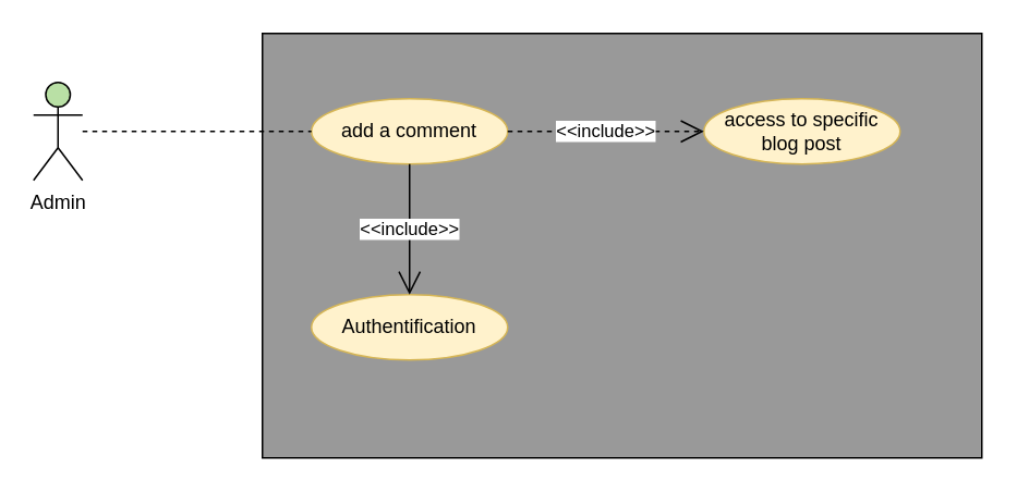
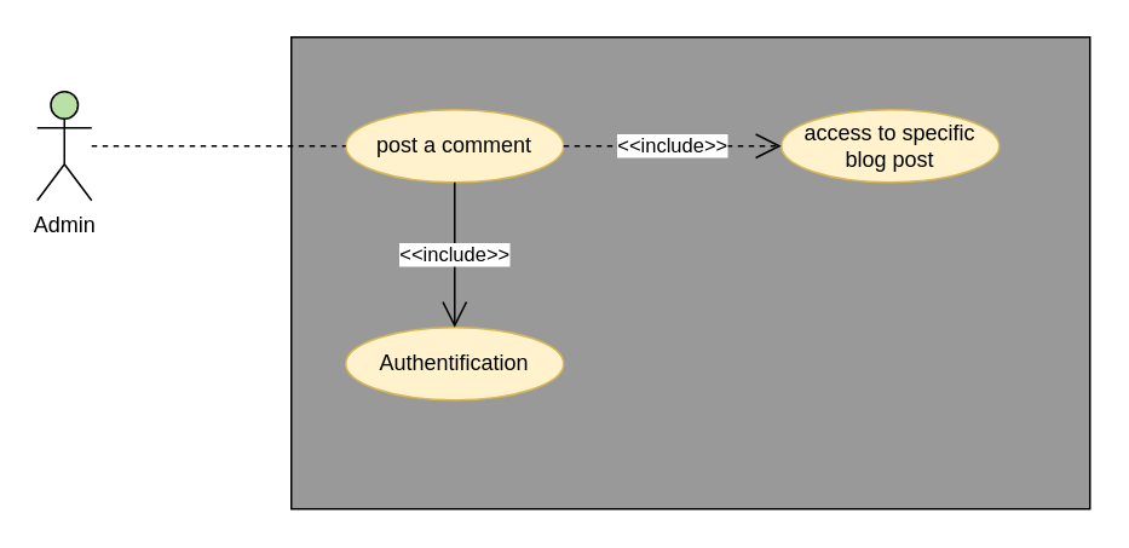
- <mxCell id="4" value="add a comment" style="ellipse;whiteSpace=wrap;html=1;fillColor=#fff2cc;strokeColor=#d6b656;" parent="1" vertex="1"><mxGeometry x="190" y="60" width="120" height="40" as="geometry" /></mxCell>
+ <mxCell id="4" value="post a comment" style="ellipse;whiteSpace=wrap;html=1;fillColor=#fff2cc;strokeColor=#d6b656;" parent="1" vertex="1"><mxGeometry x="190" y="60" width="120" height="40" as="geometry" /></mxCell>
